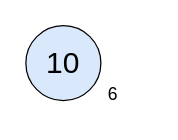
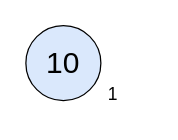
- <mxCell id="3" value="6" style="text;html=1;strokeColor=none;fillColor=none;align=center;verticalAlign=middle;whiteSpace=wrap;rounded=0;fontSize=14;" vertex="1" parent="1"><mxGeometry x="60" y="60" width="60" height="30" as="geometry" /></mxCell>
+ <mxCell id="3" value="1" style="text;html=1;strokeColor=none;fillColor=none;align=center;verticalAlign=middle;whiteSpace=wrap;rounded=0;fontSize=14;" vertex="1" parent="1"><mxGeometry x="60" y="60" width="60" height="30" as="geometry" /></mxCell>
